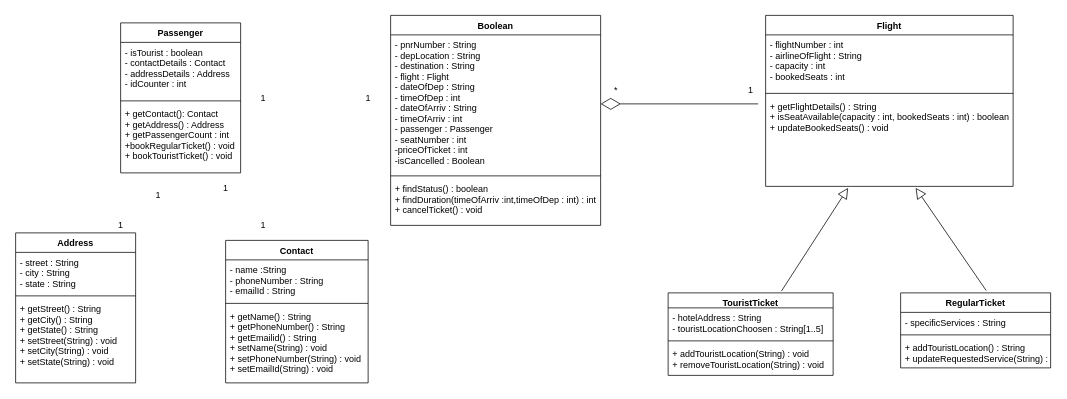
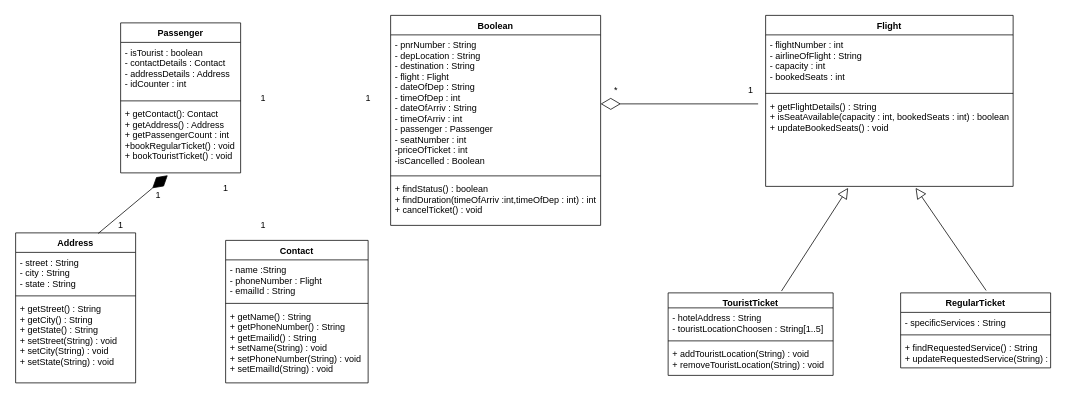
+ <mxCell id="30" value="" style="endArrow=diamondThin;endFill=1;endSize=24;html=1;rounded=0;exitX=0.688;exitY=0.004;exitDx=0;exitDy=0;exitPerimeter=0;entryX=0.393;entryY=1.035;entryDx=0;entryDy=0;entryPerimeter=0;" edge="1" parent="1" source="10" target="5"><mxGeometry width="160" relative="1" as="geometry"><mxPoint x="270" y="290" as="sourcePoint" /><mxPoint x="430" y="290" as="targetPoint" /></mxGeometry></mxCell>
- <mxCell id="7" value="- name :String&#10;- phoneNumber : String&#10;- emailId : String" style="text;strokeColor=none;fillColor=none;align=left;verticalAlign=top;spacingLeft=4;spacingRight=4;overflow=hidden;rotatable=0;points=[[0,0.5],[1,0.5]];portConstraint=eastwest;" vertex="1" parent="6"><mxGeometry y="26" width="190" height="54" as="geometry" /></mxCell>
+ <mxCell id="7" value="- name :String&#10;- phoneNumber : Flight&#10;- emailId : String" style="text;strokeColor=none;fillColor=none;align=left;verticalAlign=top;spacingLeft=4;spacingRight=4;overflow=hidden;rotatable=0;points=[[0,0.5],[1,0.5]];portConstraint=eastwest;" vertex="1" parent="6"><mxGeometry y="26" width="190" height="54" as="geometry" /></mxCell>
- <mxCell id="25" value="+ addTouristLocation() : String&#10;+ updateRequestedService(String) : void" style="text;strokeColor=none;fillColor=none;align=left;verticalAlign=top;spacingLeft=4;spacingRight=4;overflow=hidden;rotatable=0;points=[[0,0.5],[1,0.5]];portConstraint=eastwest;" vertex="1" parent="22"><mxGeometry y="60" width="200" height="40" as="geometry" /></mxCell>
+ <mxCell id="25" value="+ findRequestedService() : String&#10;+ updateRequestedService(String) : void" style="text;strokeColor=none;fillColor=none;align=left;verticalAlign=top;spacingLeft=4;spacingRight=4;overflow=hidden;rotatable=0;points=[[0,0.5],[1,0.5]];portConstraint=eastwest;" vertex="1" parent="22"><mxGeometry y="60" width="200" height="40" as="geometry" /></mxCell>
